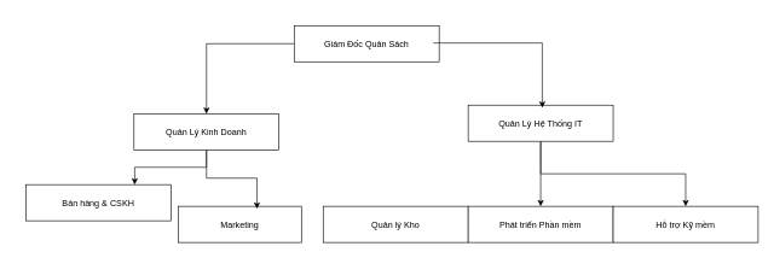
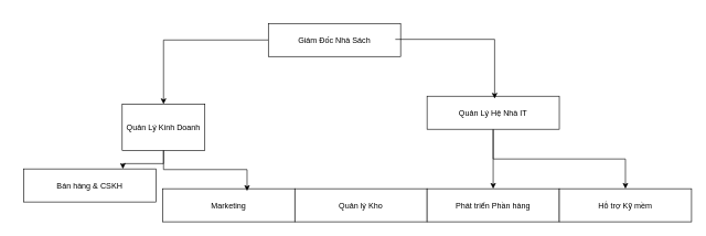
- <mxCell id="3" value="Giám Đốc Quản Sách" style="shape=rectangle;" parent="1" vertex="1"><mxGeometry x="390" y="20" width="200" height="50" as="geometry" /></mxCell>
+ <mxCell id="3" value="Giám Đốc Nhà Sách" style="shape=rectangle;" parent="1" vertex="1"><mxGeometry x="390" y="20" width="200" height="50" as="geometry" /></mxCell>
- <mxCell id="9" value="Quản Lý Hệ Thống IT" style="shape=rectangle;" parent="1" vertex="1"><mxGeometry x="630" y="130" width="200" height="50" as="geometry" /></mxCell>
+ <mxCell id="9" value="Quản Lý Hệ Nhà IT" style="shape=rectangle;" parent="1" vertex="1"><mxGeometry x="630" y="130" width="200" height="50" as="geometry" /></mxCell>
- <mxCell id="5" value="Quản Lý Kinh Doanh" style="shape=rectangle;" parent="1" vertex="1"><mxGeometry x="169" y="142" width="200" height="50" as="geometry" /></mxCell>
+ <mxCell id="5" value="Quản Lý Kinh Doanh" style="shape=rectangle;" parent="1" vertex="1"><mxGeometry x="169" y="142" width="125" height="70" as="geometry" /></mxCell>
- <mxCell id="13" value="Marketing" style="shape=rectangle;" parent="1" vertex="1"><mxGeometry x="230" y="270" width="170" height="50" as="geometry" /></mxCell>
+ <mxCell id="13" value="Marketing" style="shape=rectangle;" parent="1" vertex="1"><mxGeometry x="230" y="270" width="200" height="50" as="geometry" /></mxCell>
- <mxCell id="17" value="Phát triển Phần mềm" style="shape=rectangle;" parent="1" vertex="1"><mxGeometry x="630" y="270" width="200" height="50" as="geometry" /></mxCell>
+ <mxCell id="17" value="Phát triển Phần hàng" style="shape=rectangle;" parent="1" vertex="1"><mxGeometry x="630" y="270" width="200" height="50" as="geometry" /></mxCell>
